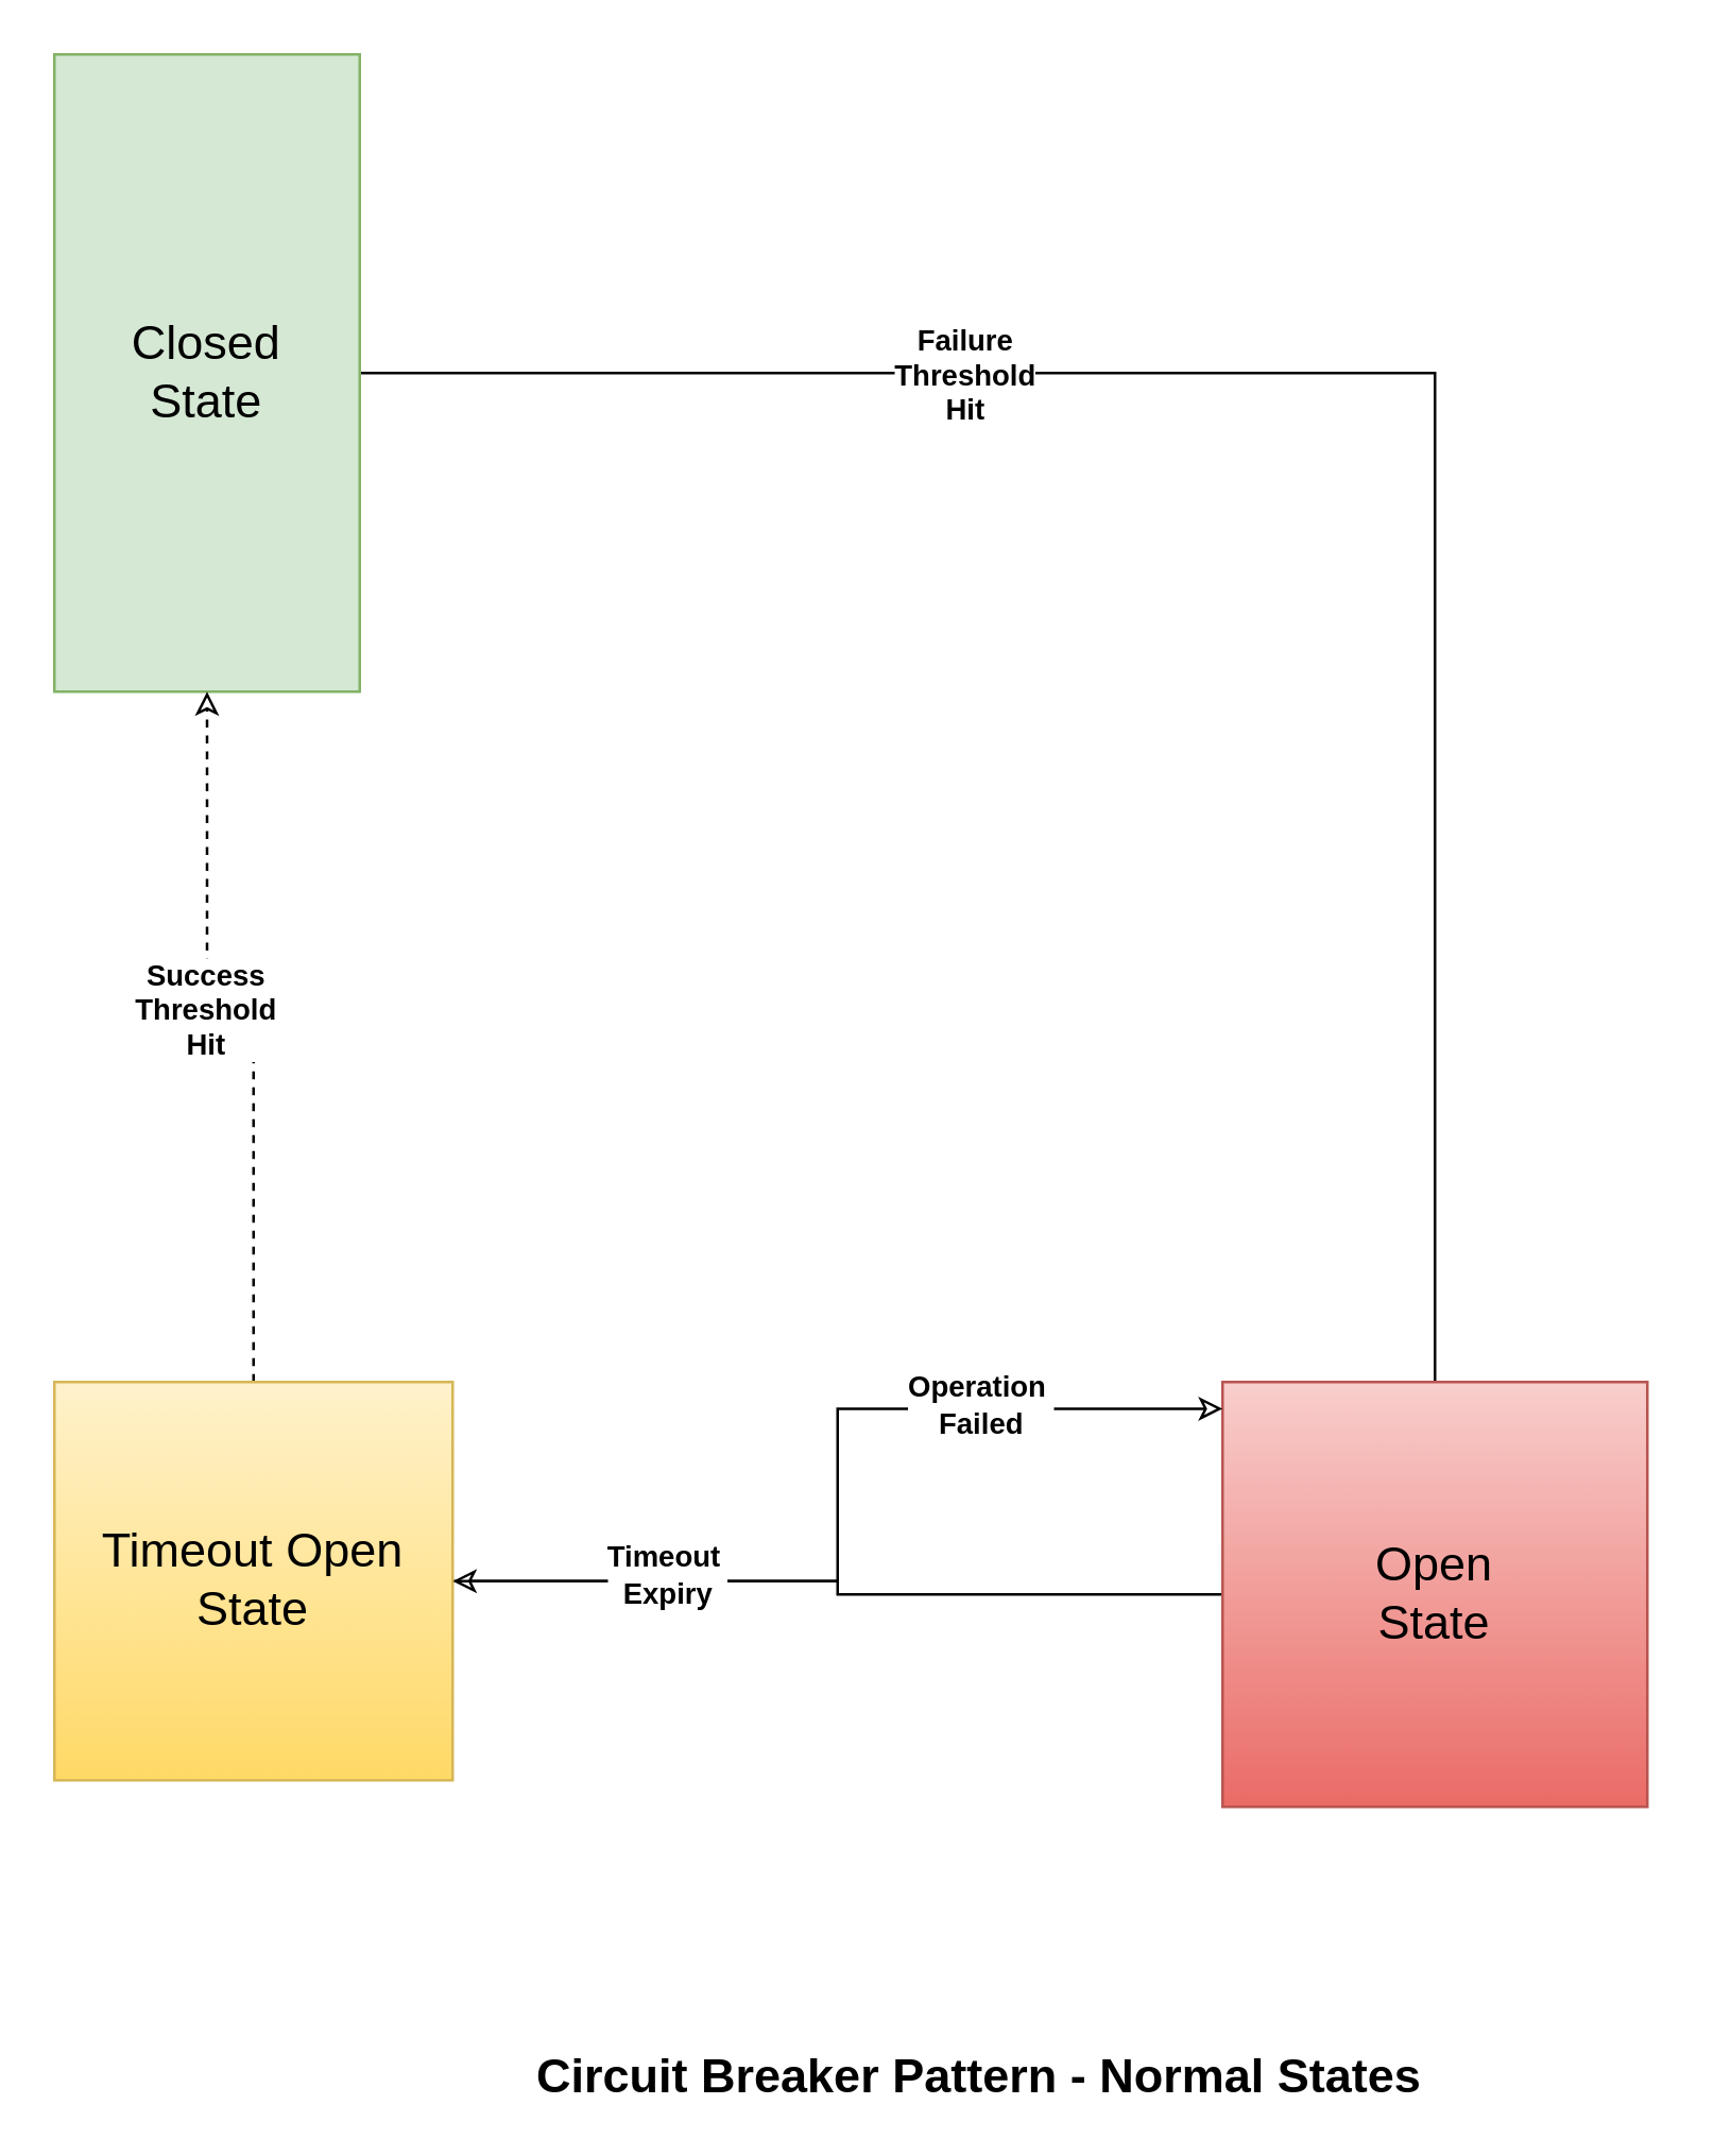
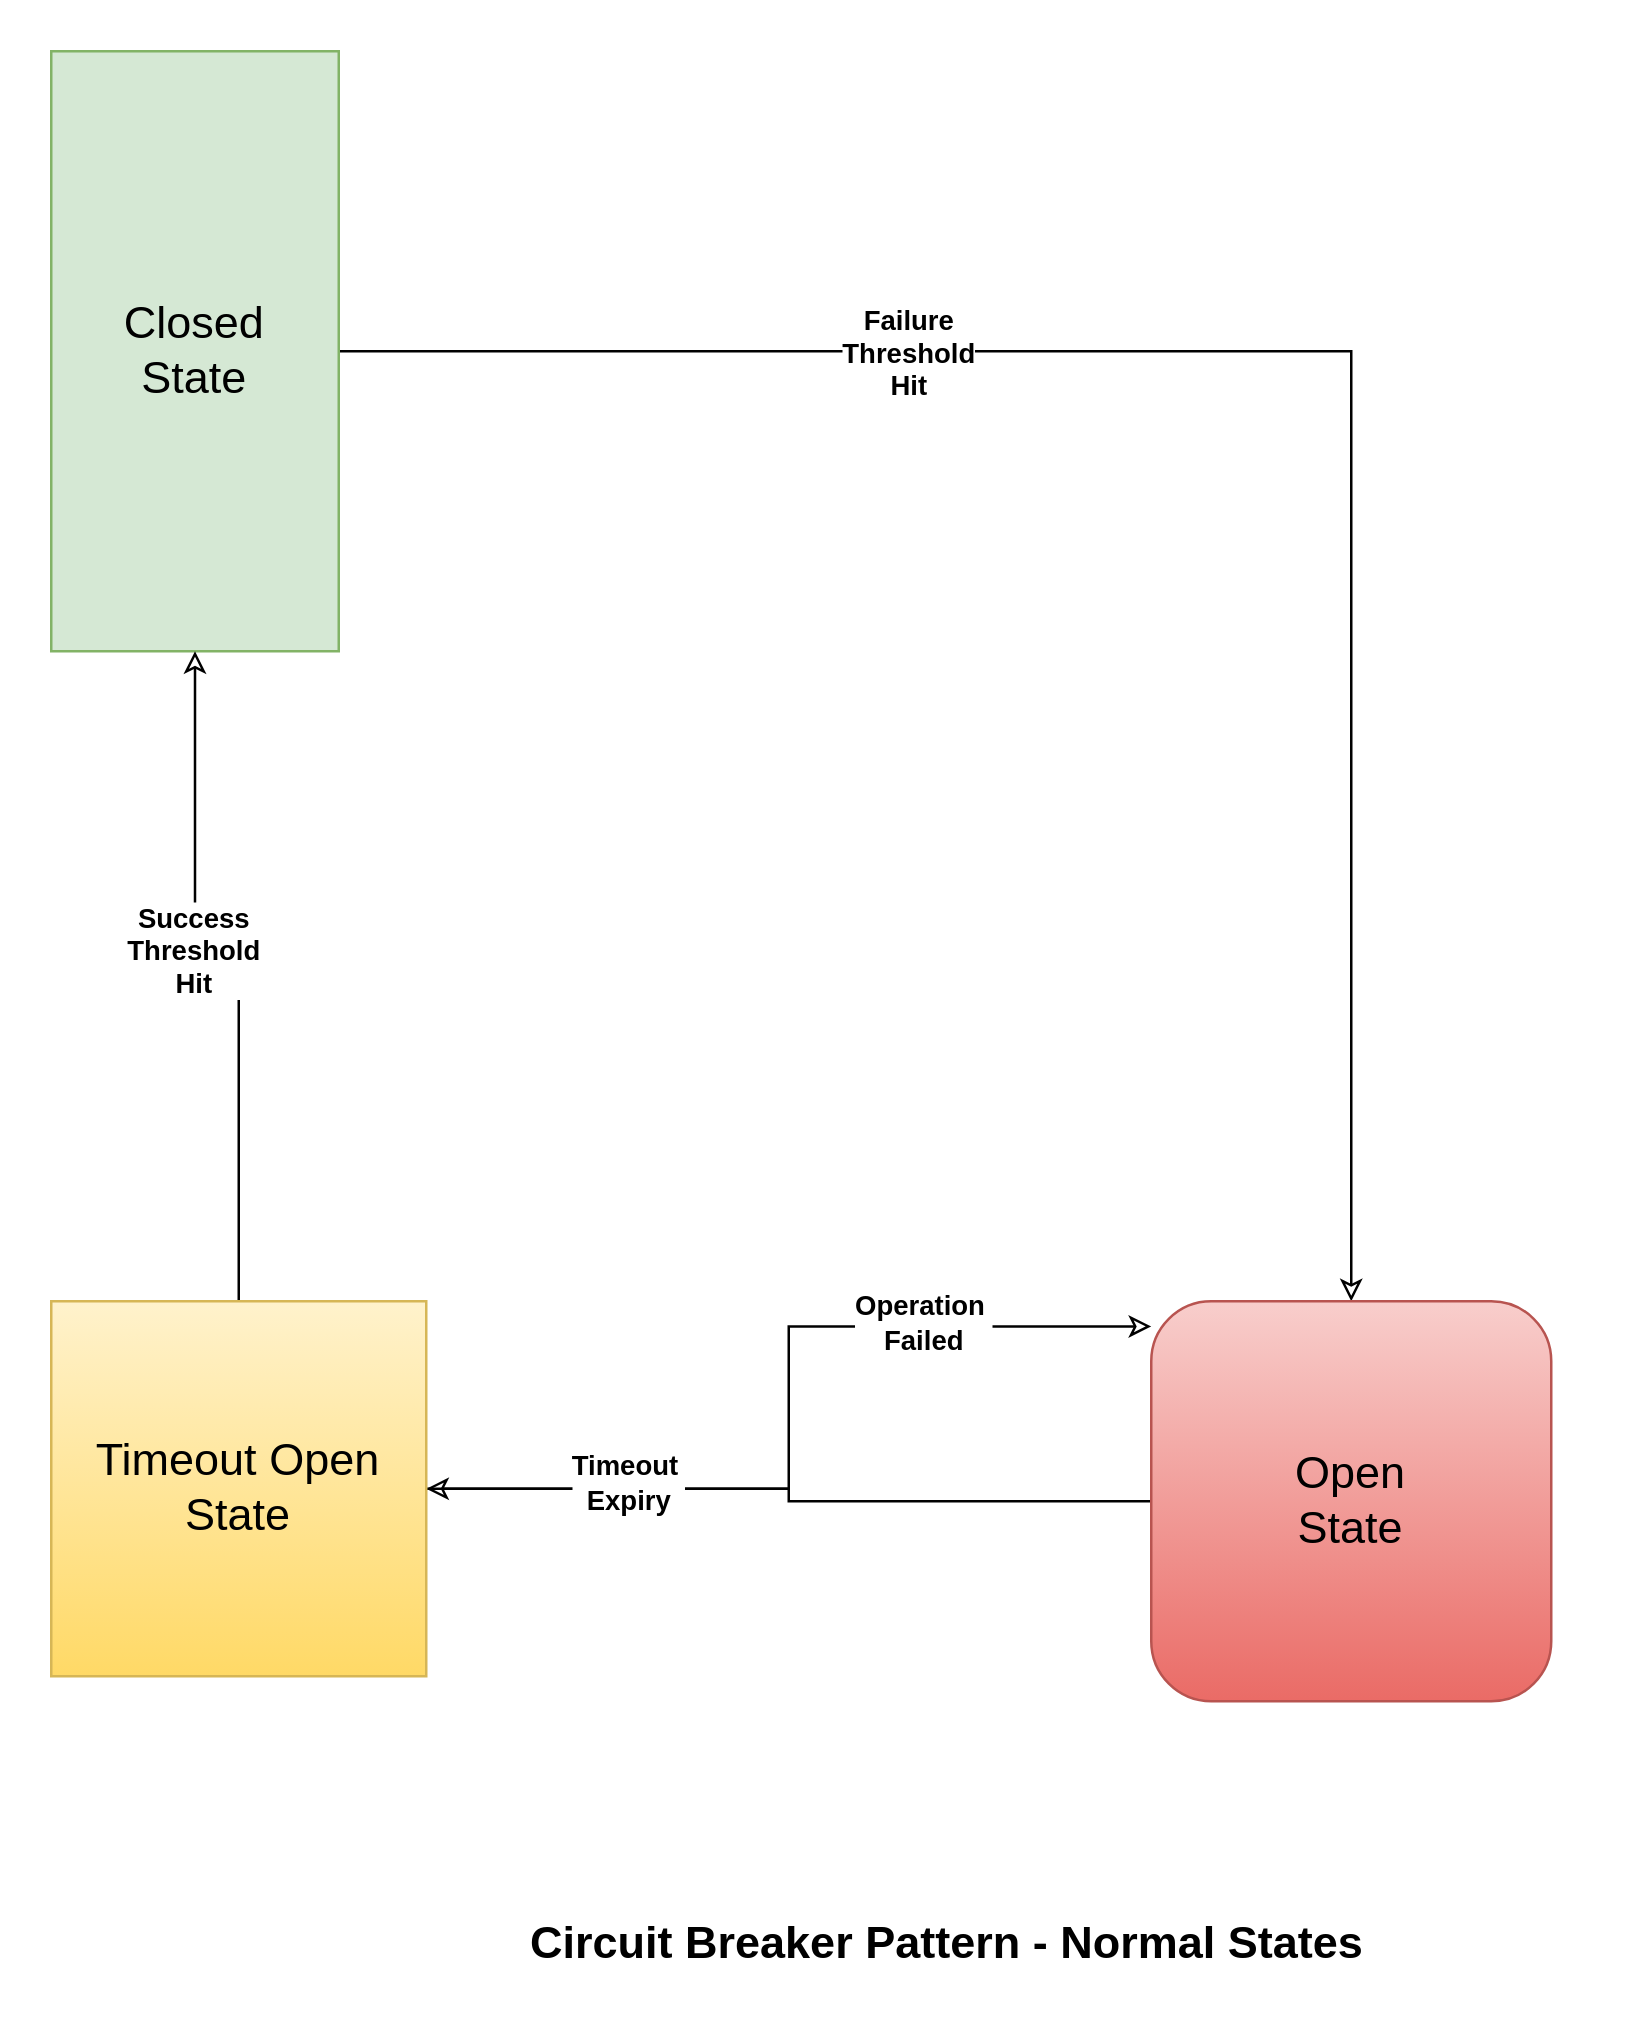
- <mxCell id="10" style="edgeStyle=orthogonalEdgeStyle;rounded=0;orthogonalLoop=1;jettySize=auto;html=1;entryX=0.5;entryY=1;entryDx=0;entryDy=0;endArrow=classic;endFill=0;dashed=1;" parent="1" source="12" target="4" edge="1"><mxGeometry relative="1" as="geometry" /></mxCell>
+ <mxCell id="10" style="edgeStyle=orthogonalEdgeStyle;rounded=0;orthogonalLoop=1;jettySize=auto;html=1;entryX=0.5;entryY=1;entryDx=0;entryDy=0;endArrow=classic;endFill=0;" parent="1" source="12" target="4" edge="1"><mxGeometry relative="1" as="geometry" /></mxCell>
- <mxCell id="2" style="edgeStyle=orthogonalEdgeStyle;rounded=0;orthogonalLoop=1;jettySize=auto;html=1;endArrow=none;endFill=0;" parent="1" source="4" target="6" edge="1"><mxGeometry relative="1" as="geometry" /></mxCell>
+ <mxCell id="2" style="edgeStyle=orthogonalEdgeStyle;rounded=0;orthogonalLoop=1;jettySize=auto;html=1;endArrow=classic;endFill=0;" parent="1" source="4" target="6" edge="1"><mxGeometry relative="1" as="geometry" /></mxCell>
- <mxCell id="6" value="&lt;font style=&quot;font-size: 18px;&quot;&gt;Open&lt;br&gt;State&lt;/font&gt;" style="whiteSpace=wrap;html=1;aspect=fixed;fillColor=#f8cecc;strokeColor=#b85450;gradientColor=#ea6b66;" parent="1" vertex="1"><mxGeometry x="460" width="160" height="160" as="geometry" y="520" /></mxCell>
+ <mxCell id="6" value="&lt;font style=&quot;font-size: 18px;&quot;&gt;Open&lt;br&gt;State&lt;/font&gt;" style="whiteSpace=wrap;html=1;aspect=fixed;fillColor=#f8cecc;strokeColor=#b85450;gradientColor=#ea6b66;rounded=1;" parent="1" vertex="1"><mxGeometry x="460" width="160" height="160" as="geometry" y="520" /></mxCell>
- <mxCell id="13" value="&lt;div style=&quot;text-align: center;&quot;&gt;&lt;span style=&quot;background-color: initial;&quot;&gt;&lt;b&gt;Circuit Breaker Pattern - Normal States&lt;/b&gt;&lt;/span&gt;&lt;/div&gt;" style="text;whiteSpace=wrap;html=1;fontSize=18;" parent="1" vertex="1"><mxGeometry x="200" y="765" width="420" height="30" as="geometry" /></mxCell>
+ <mxCell id="13" value="&lt;div style=&quot;text-align: center;&quot;&gt;&lt;span style=&quot;background-color: initial;&quot;&gt;&lt;b&gt;Circuit Breaker Pattern - Normal States&lt;/b&gt;&lt;/span&gt;&lt;/div&gt;" style="text;whiteSpace=wrap;html=1;fontSize=18;" parent="1" vertex="1"><mxGeometry x="210" y="760" width="420" height="30" as="geometry" /></mxCell>
